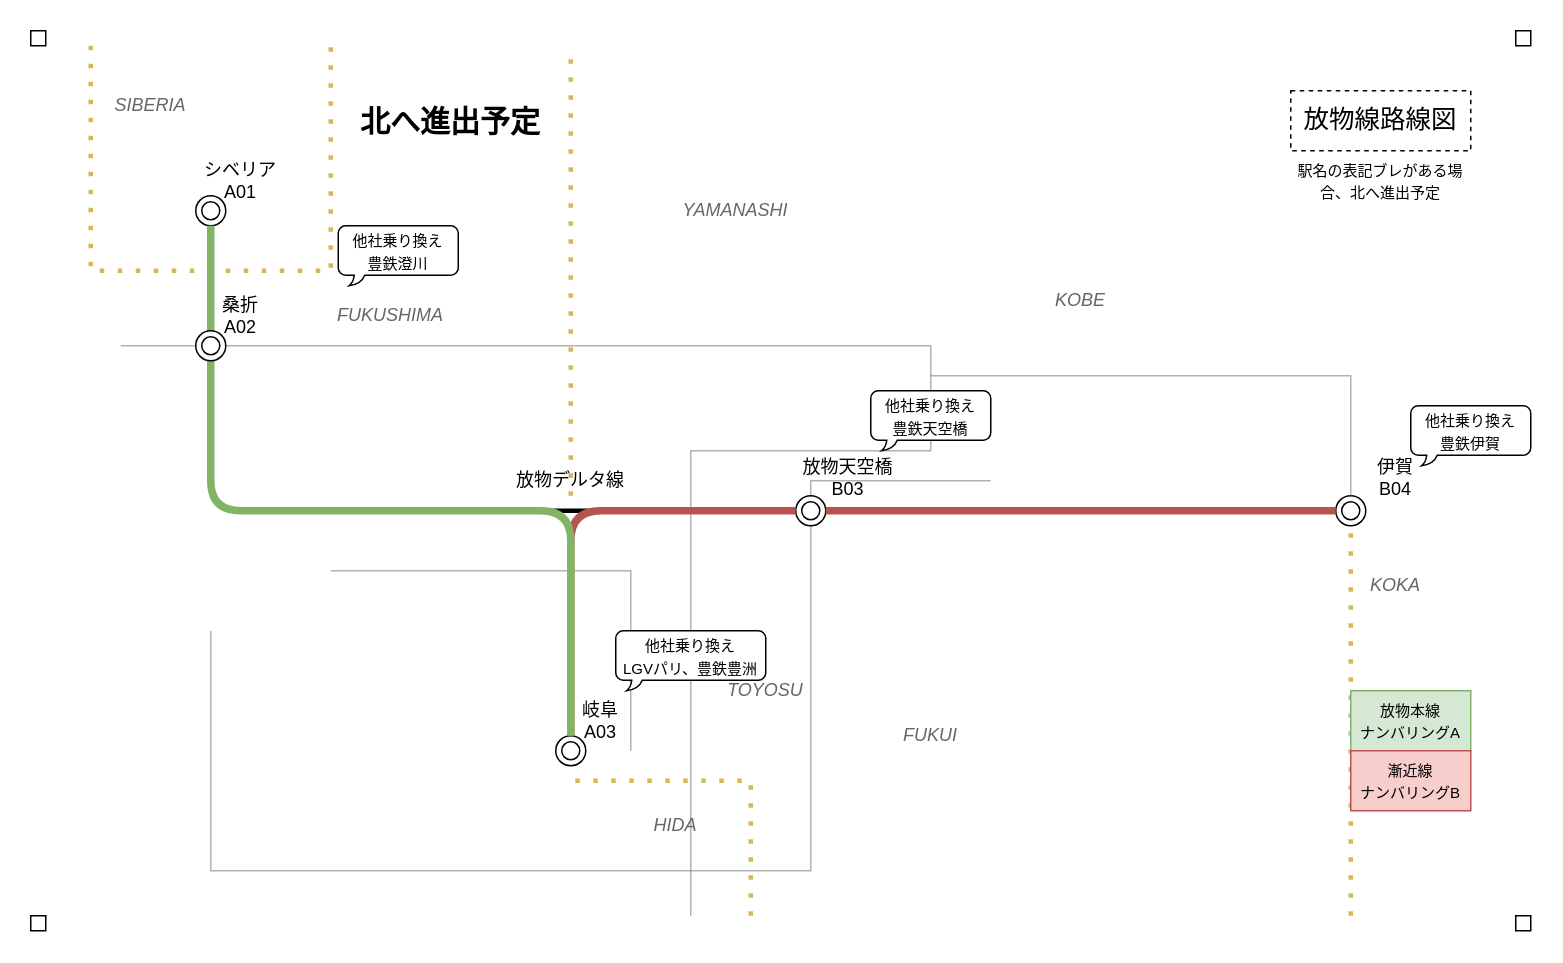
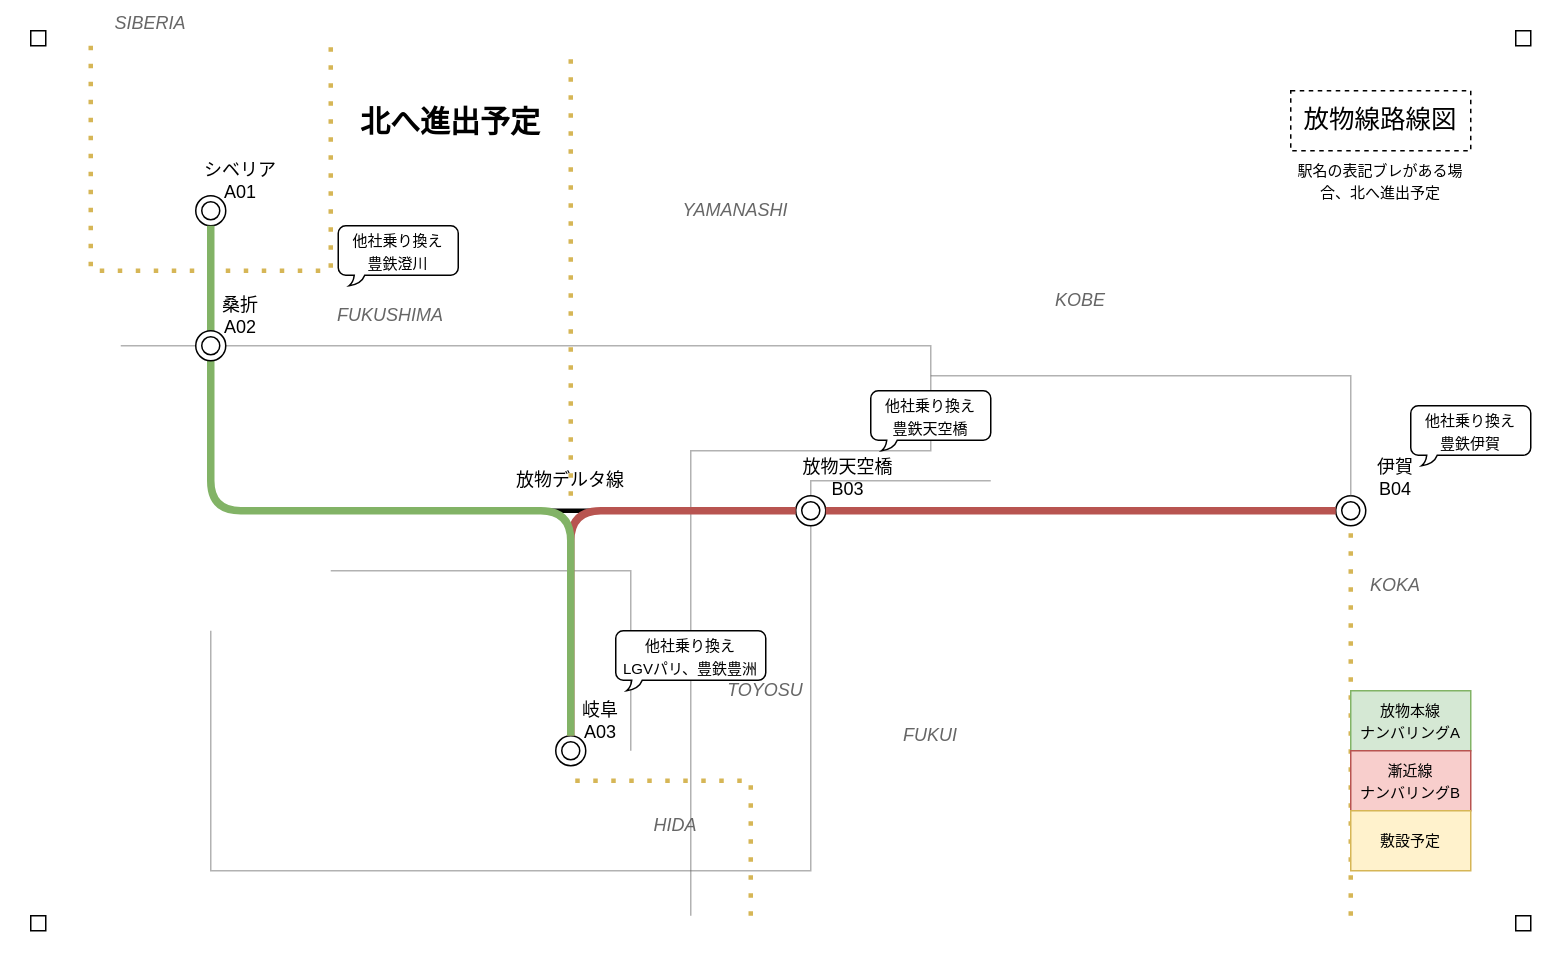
- <mxCell id="39" value="&lt;font color=&quot;#666666&quot;&gt;&lt;i&gt;SIBERIA&lt;/i&gt;&lt;/font&gt;" style="text;html=1;align=center;verticalAlign=middle;whiteSpace=wrap;rounded=0;" parent="1" vertex="1"><mxGeometry x="60" y="60" width="80" height="20" as="geometry" /></mxCell>
+ <mxCell id="39" value="&lt;font color=&quot;#666666&quot;&gt;&lt;i&gt;SIBERIA&lt;/i&gt;&lt;/font&gt;" style="text;html=1;align=center;verticalAlign=middle;whiteSpace=wrap;rounded=0;" parent="1" vertex="1"><mxGeometry x="60" y="5" width="80" height="20" as="geometry" /></mxCell>
+ <mxCell id="25" value="&lt;font style=&quot;font-size: 10px;&quot;&gt;敷設予定&lt;/font&gt;" style="text;html=1;align=center;verticalAlign=middle;whiteSpace=wrap;rounded=0;fillColor=#fff2cc;strokeColor=#d6b656;" parent="1" vertex="1"><mxGeometry x="900" y="540" width="80" height="40" as="geometry" /></mxCell>
